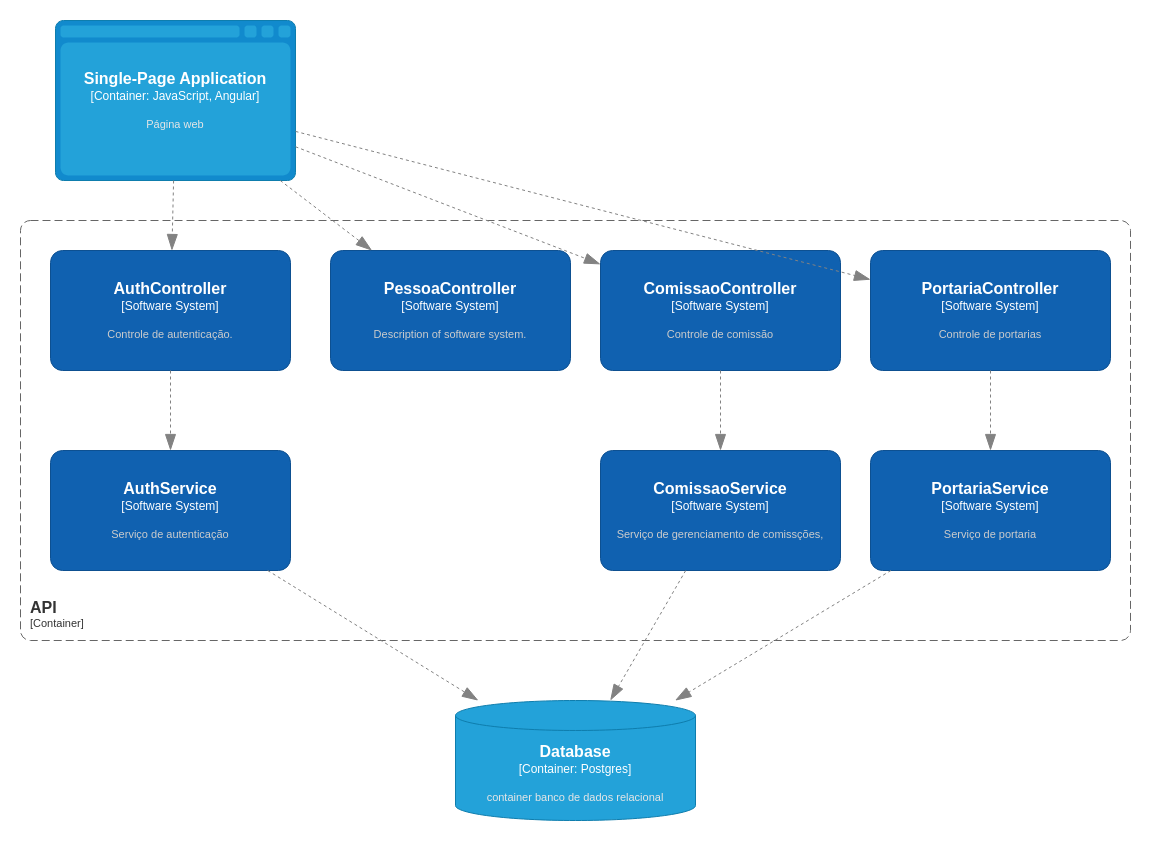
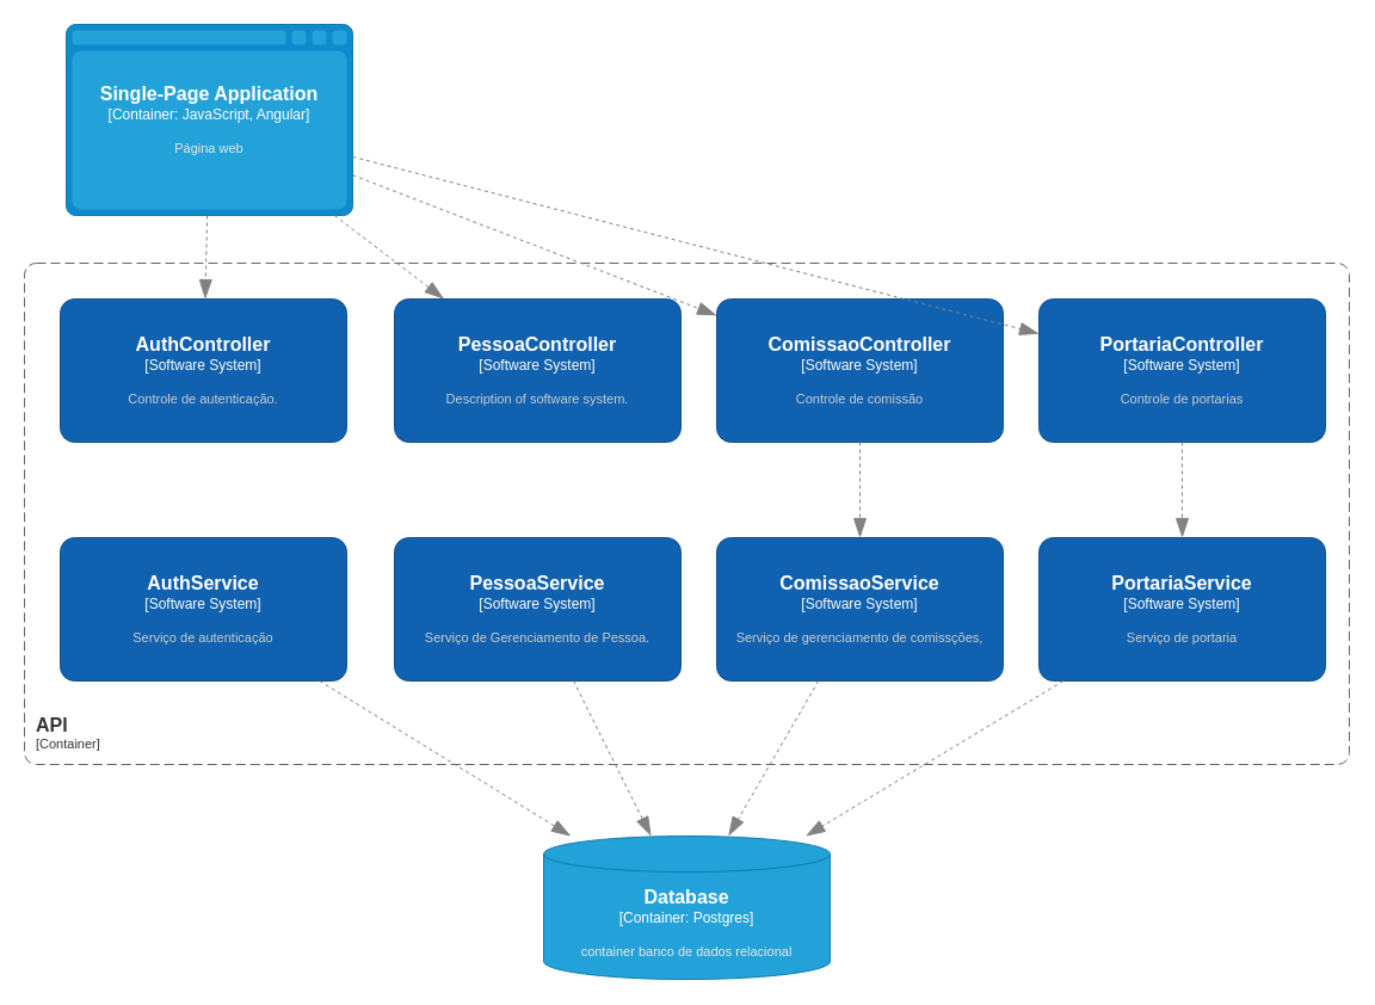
- <mxCell id="21" value="" style="endArrow=blockThin;html=1;fontSize=10;fontColor=#404040;strokeWidth=1;endFill=1;strokeColor=#828282;elbow=vertical;metaEdit=1;endSize=14;startSize=14;jumpStyle=arc;jumpSize=16;rounded=0;edgeStyle=orthogonalEdgeStyle;dashed=1;" edge="1" parent="1" source="6" target="10"><mxGeometry width="240" relative="1" as="geometry"><mxPoint x="430" y="370" as="sourcePoint" /><mxPoint x="670" y="370" as="targetPoint" /></mxGeometry></mxCell>
+ <mxCell id="8" value="&lt;font style=&quot;font-size: 16px&quot;&gt;&lt;b&gt;PessoaService&lt;/b&gt;&lt;/font&gt;&lt;div&gt;[Software System]&lt;/div&gt;&lt;br&gt;&lt;div&gt;&lt;font style=&quot;font-size: 11px&quot;&gt;&lt;font color=&quot;#cccccc&quot;&gt;Serviço de Gerenciamento de Pessoa.&lt;/font&gt;&lt;/div&gt;" style="rounded=1;whiteSpace=wrap;html=1;labelBackgroundColor=none;fillColor=#1061B0;fontColor=#ffffff;align=center;arcSize=10;strokeColor=#0D5091;metaEdit=1;resizable=0;points=[[0.25,0,0],[0.5,0,0],[0.75,0,0],[1,0.25,0],[1,0.5,0],[1,0.75,0],[0.75,1,0],[0.5,1,0],[0.25,1,0],[0,0.75,0],[0,0.5,0],[0,0.25,0]];" vertex="1" parent="1"><mxGeometry x="330" y="450" width="240" height="120" as="geometry" /></mxCell>
+ <mxCell id="13" value="" style="endArrow=blockThin;html=1;fontSize=10;fontColor=#404040;strokeWidth=1;endFill=1;strokeColor=#828282;elbow=vertical;metaEdit=1;endSize=14;startSize=14;jumpStyle=arc;jumpSize=16;rounded=0;dashed=1;" edge="1" parent="1" source="8" target="2"><mxGeometry width="240" relative="1" as="geometry"><mxPoint x="350" y="570" as="sourcePoint" /><mxPoint x="590" y="570" as="targetPoint" /></mxGeometry></mxCell>
